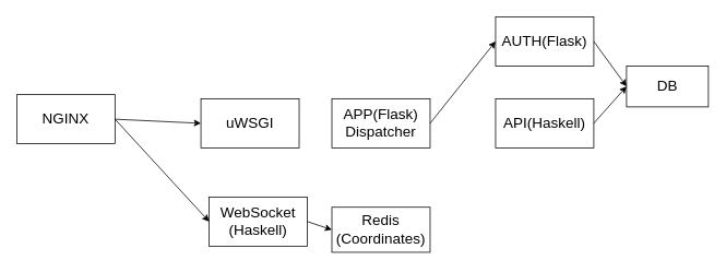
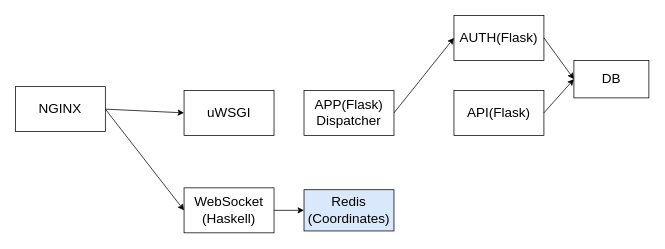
- <mxCell id="3" value="&lt;div&gt;API(Haskell)&lt;/div&gt;" style="rounded=0;whiteSpace=wrap;html=1;fontSize=18;" vertex="1" parent="1"><mxGeometry x="605" y="120" width="120" height="60" as="geometry" /></mxCell>
+ <mxCell id="3" value="&lt;div&gt;API(Flask)&lt;/div&gt;" style="rounded=0;whiteSpace=wrap;html=1;fontSize=18;" vertex="1" parent="1"><mxGeometry x="605" y="120" width="120" height="60" as="geometry" /></mxCell>
- <mxCell id="5" value="&lt;div&gt;&amp;nbsp;&lt;/div&gt;&lt;div&gt;WebSocket&lt;br&gt;(Haskell)&lt;/div&gt;&lt;div&gt;&lt;br&gt;&lt;/div&gt;" style="rounded=0;whiteSpace=wrap;html=1;fontSize=18;" vertex="1" parent="1"><mxGeometry x="255" y="240" width="120" height="60" as="geometry" /></mxCell>
+ <mxCell id="5" value="&lt;div&gt;&amp;nbsp;&lt;/div&gt;&lt;div&gt;WebSocket&lt;br&gt;(Haskell)&lt;/div&gt;&lt;div&gt;&lt;br&gt;&lt;/div&gt;" style="rounded=0;whiteSpace=wrap;html=1;fontSize=18;" vertex="1" parent="1"><mxGeometry x="245" y="250" width="120" height="60" as="geometry" /></mxCell>
- <mxCell id="11" value="&lt;div&gt;Redis&lt;/div&gt;(Coordinates)" style="rounded=0;whiteSpace=wrap;html=1;fontSize=18;" vertex="1" parent="1"><mxGeometry x="405" y="252.5" width="120" height="55" as="geometry" /></mxCell>
+ <mxCell id="11" value="&lt;div&gt;Redis&lt;/div&gt;(Coordinates)" style="rounded=0;whiteSpace=wrap;html=1;fontSize=18;fillColor=#dae8fc;" vertex="1" parent="1"><mxGeometry x="405" y="252.5" width="120" height="55" as="geometry" /></mxCell>
